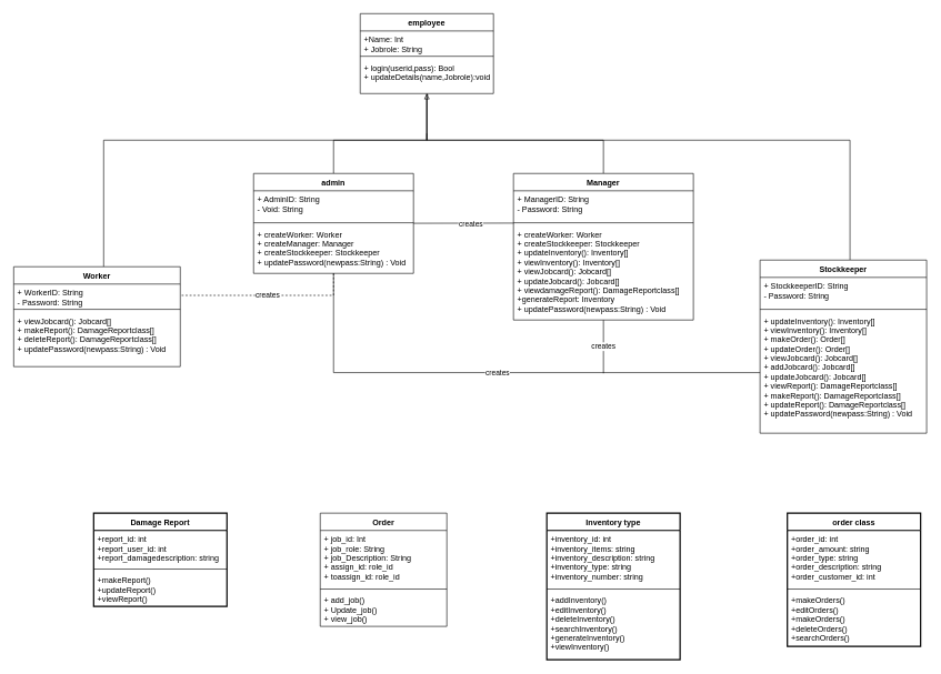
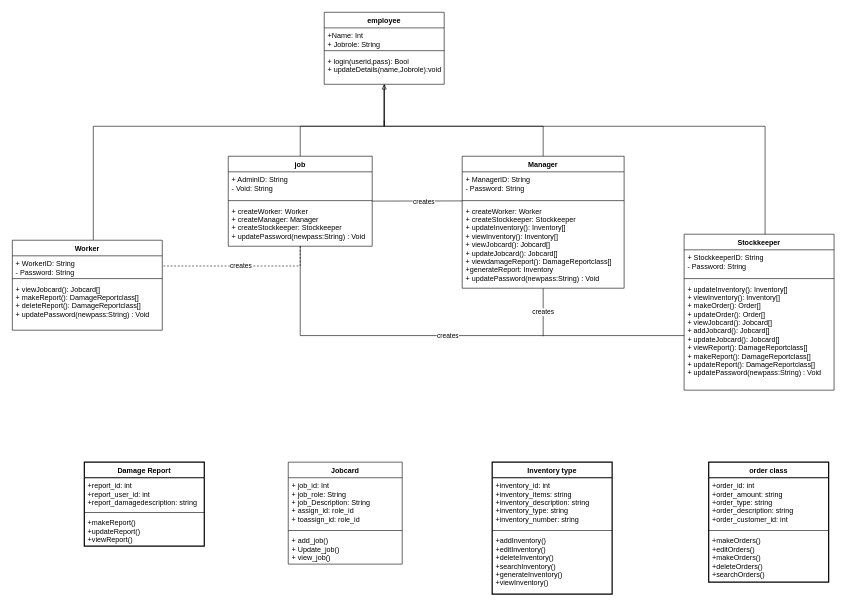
- <mxCell id="7" value="admin" style="swimlane;fontStyle=1;align=center;verticalAlign=top;childLayout=stackLayout;horizontal=1;startSize=26;horizontalStack=0;resizeParent=1;resizeParentMax=0;resizeLast=0;collapsible=1;marginBottom=0;" vertex="1" parent="1"><mxGeometry x="380" y="260" width="240" height="150" as="geometry" /></mxCell>
+ <mxCell id="7" value="job" style="swimlane;fontStyle=1;align=center;verticalAlign=top;childLayout=stackLayout;horizontal=1;startSize=26;horizontalStack=0;resizeParent=1;resizeParentMax=0;resizeLast=0;collapsible=1;marginBottom=0;" vertex="1" parent="1"><mxGeometry x="380" y="260" width="240" height="150" as="geometry" /></mxCell>
- <mxCell id="39" value="Order" style="swimlane;fontStyle=1;align=center;verticalAlign=top;childLayout=stackLayout;horizontal=1;startSize=26;horizontalStack=0;resizeParent=1;resizeParentMax=0;resizeLast=0;collapsible=1;marginBottom=0;" vertex="1" parent="1"><mxGeometry x="480" y="770" width="190" height="170" as="geometry" /></mxCell>
+ <mxCell id="39" value="Jobcard" style="swimlane;fontStyle=1;align=center;verticalAlign=top;childLayout=stackLayout;horizontal=1;startSize=26;horizontalStack=0;resizeParent=1;resizeParentMax=0;resizeLast=0;collapsible=1;marginBottom=0;" vertex="1" parent="1"><mxGeometry x="480" y="770" width="190" height="170" as="geometry" /></mxCell>
